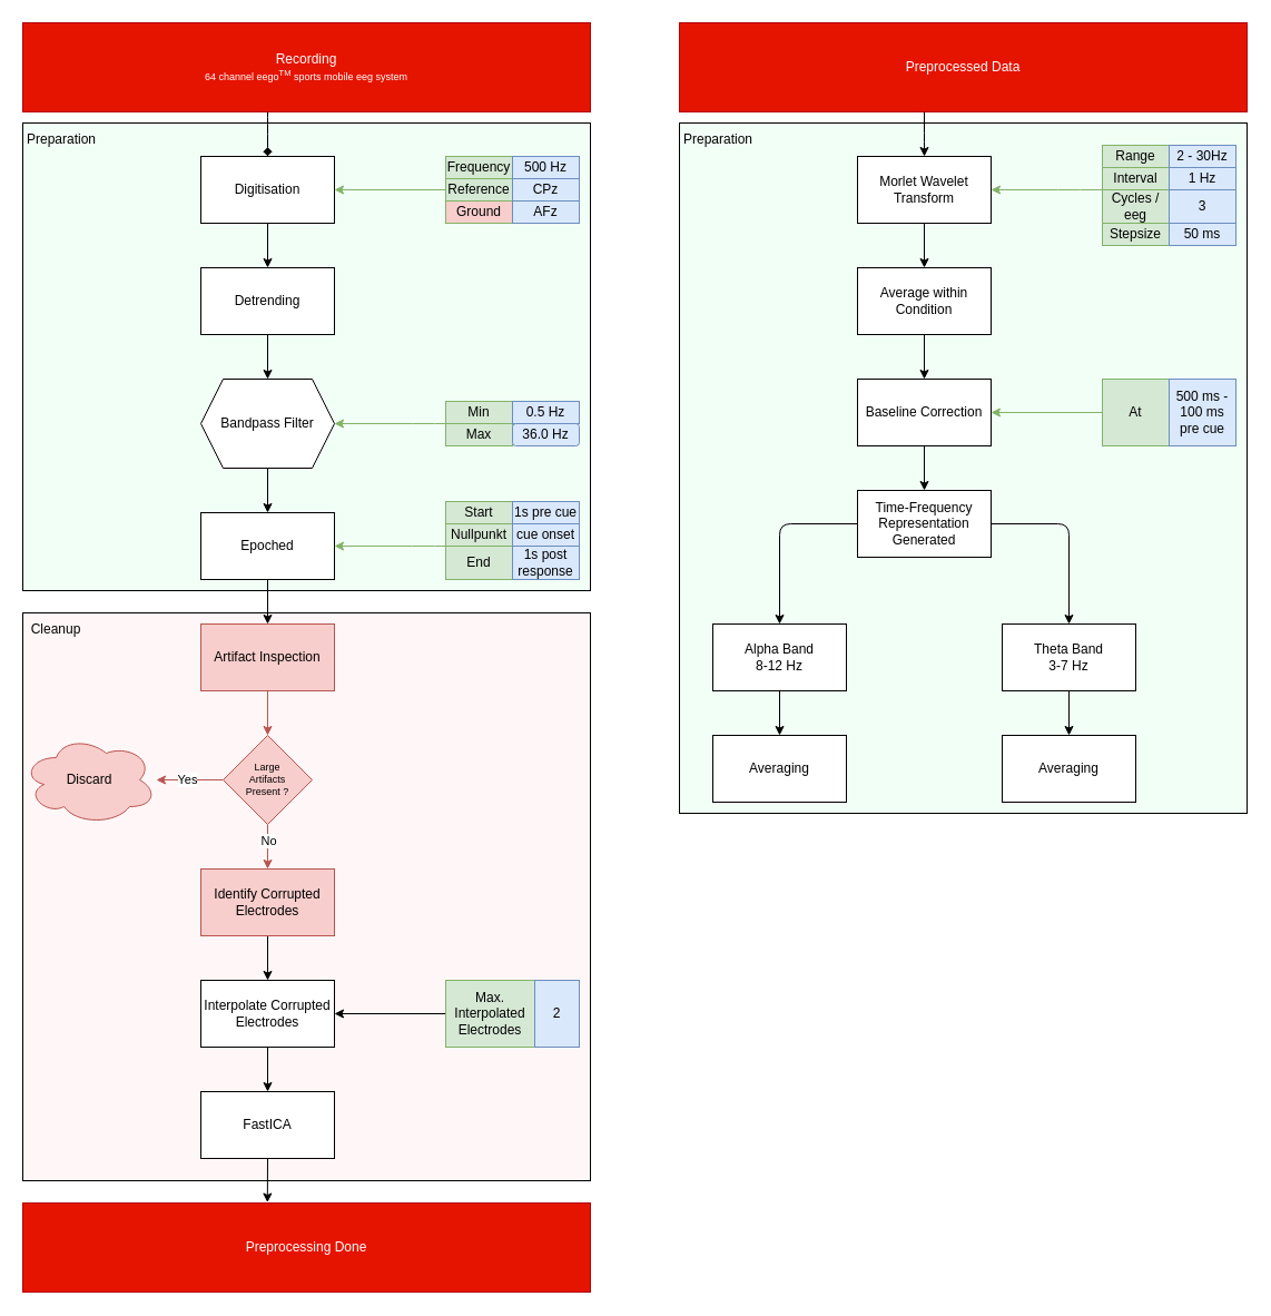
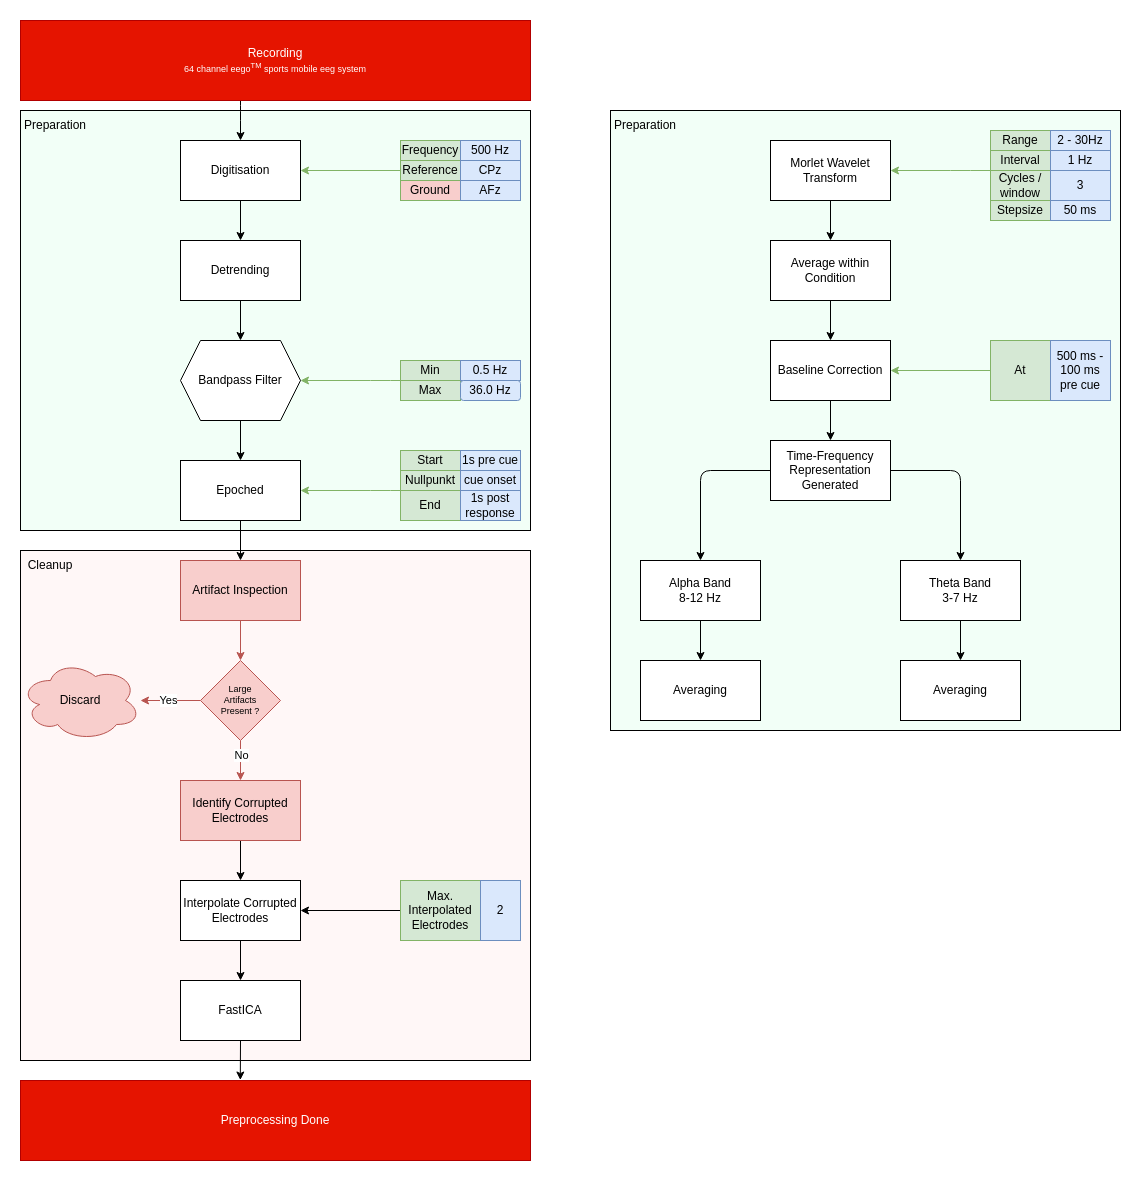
- <mxCell id="56" value="Preprocessed Data" style="rounded=0;whiteSpace=wrap;html=1;fillColor=#e51400;fontColor=#ffffff;strokeColor=#B20000;" vertex="1" parent="1"><mxGeometry x="610" width="510" height="80" as="geometry" y="20" /></mxCell>
- <mxCell id="55" value="" style="edgeStyle=orthogonalEdgeStyle;orthogonalLoop=1;jettySize=auto;html=1;" edge="1" parent="1" source="56" target="58"><mxGeometry relative="1" as="geometry"><Array as="points"><mxPoint x="830" y="120" /><mxPoint x="830" y="120" /></Array></mxGeometry></mxCell>
- <mxCell id="5" value="" style="edgeStyle=orthogonalEdgeStyle;orthogonalLoop=1;jettySize=auto;html=1;endArrow=diamond;" edge="1" parent="1" source="6" target="8"><mxGeometry relative="1" as="geometry"><Array as="points"><mxPoint x="240" y="110" /><mxPoint x="240" y="110" /></Array></mxGeometry></mxCell>
+ <mxCell id="5" value="" style="edgeStyle=orthogonalEdgeStyle;orthogonalLoop=1;jettySize=auto;html=1;" edge="1" parent="1" source="6" target="8"><mxGeometry relative="1" as="geometry"><Array as="points"><mxPoint x="240" y="110" /><mxPoint x="240" y="110" /></Array></mxGeometry></mxCell>
- <mxCell id="64" value="Cycles / eeg" style="rounded=0;whiteSpace=wrap;html=1;fillColor=#d5e8d4;strokeColor=#82b366;" vertex="1" parent="1"><mxGeometry x="990" y="170" width="60" height="30" as="geometry" /></mxCell>
+ <mxCell id="64" value="Cycles / window" style="rounded=0;whiteSpace=wrap;html=1;fillColor=#d5e8d4;strokeColor=#82b366;" vertex="1" parent="1"><mxGeometry x="990" y="170" width="60" height="30" as="geometry" /></mxCell>
